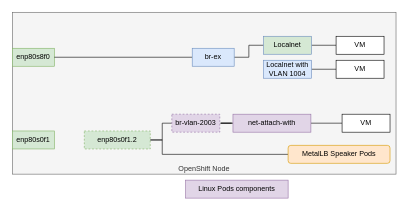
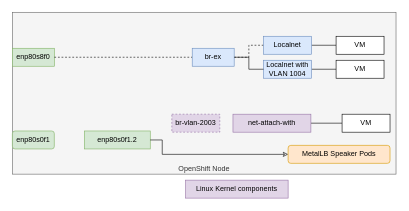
- <mxCell id="5" value="" style="edgeStyle=orthogonalEdgeStyle;rounded=0;orthogonalLoop=1;jettySize=auto;html=1;entryX=0;entryY=0.5;entryDx=0;entryDy=0;endArrow=none;endFill=0;" parent="1" source="6" target="8" edge="1"><mxGeometry relative="1" as="geometry" /></mxCell>
+ <mxCell id="5" value="" style="edgeStyle=orthogonalEdgeStyle;rounded=0;orthogonalLoop=1;jettySize=auto;html=1;entryX=0;entryY=0.5;entryDx=0;entryDy=0;endArrow=none;endFill=0;dashed=1;" parent="1" source="6" target="8" edge="1"><mxGeometry relative="1" as="geometry" /></mxCell>
- <mxCell id="8" value="Localnet" style="rounded=0;whiteSpace=wrap;html=1;verticalAlign=middle;fillColor=#d5e8d4;strokeColor=#6c8ebf;" parent="1" vertex="1"><mxGeometry x="439" y="60" width="80" height="30" as="geometry" /></mxCell>
+ <mxCell id="8" value="Localnet" style="rounded=0;whiteSpace=wrap;html=1;verticalAlign=middle;fillColor=#dae8fc;strokeColor=#6c8ebf;" parent="1" vertex="1"><mxGeometry x="439" y="60" width="80" height="30" as="geometry" /></mxCell>
- <mxCell id="4" style="edgeStyle=orthogonalEdgeStyle;rounded=0;orthogonalLoop=1;jettySize=auto;html=1;exitX=1;exitY=0.5;exitDx=0;exitDy=0;entryX=0;entryY=0.5;entryDx=0;entryDy=0;endArrow=none;endFill=0;" parent="1" source="3" target="6" edge="1"><mxGeometry relative="1" as="geometry"><mxPoint x="290" y="95" as="sourcePoint" /></mxGeometry></mxCell>
+ <mxCell id="4" style="edgeStyle=orthogonalEdgeStyle;rounded=0;orthogonalLoop=1;jettySize=auto;html=1;exitX=1;exitY=0.5;exitDx=0;exitDy=0;entryX=0;entryY=0.5;entryDx=0;entryDy=0;endArrow=none;endFill=0;dashed=1;" parent="1" source="3" target="6" edge="1"><mxGeometry relative="1" as="geometry"><mxPoint x="290" y="95" as="sourcePoint" /></mxGeometry></mxCell>
+ <mxCell id="11" value="" style="edgeStyle=orthogonalEdgeStyle;rounded=0;orthogonalLoop=1;jettySize=auto;html=1;entryX=0;entryY=0.5;entryDx=0;entryDy=0;exitX=1;exitY=0.5;exitDx=0;exitDy=0;endArrow=none;endFill=0;" parent="1" source="6" target="10" edge="1"><mxGeometry relative="1" as="geometry"><mxPoint x="430" y="90" as="sourcePoint" /><mxPoint x="479" y="70" as="targetPoint" /></mxGeometry></mxCell>
- <mxCell id="20" value="" style="edgeStyle=orthogonalEdgeStyle;rounded=0;orthogonalLoop=1;jettySize=auto;html=1;entryX=0;entryY=0.5;entryDx=0;entryDy=0;endArrow=none;endFill=0;" parent="1" source="21" target="15" edge="1"><mxGeometry relative="1" as="geometry" /></mxCell>
- <mxCell id="18" value="" style="edgeStyle=orthogonalEdgeStyle;rounded=0;orthogonalLoop=1;jettySize=auto;html=1;endArrow=none;endFill=0;" edge="1" parent="1" source="19" target="21"><mxGeometry relative="1" as="geometry"><Array as="points"><mxPoint x="270" y="233" /><mxPoint x="270" y="205" /></Array></mxGeometry></mxCell>
- <mxCell id="17" value="enp80s0f1" style="rounded=0;whiteSpace=wrap;html=1;fillColor=#d5e8d4;strokeColor=#82b366;verticalAlign=middle;" parent="1" vertex="1"><mxGeometry x="20" y="218" width="70" height="30" as="geometry" /></mxCell>
+ <mxCell id="17" value="enp80s0f1" style="whiteSpace=wrap;html=1;fillColor=#d5e8d4;strokeColor=#82b366;verticalAlign=middle;rounded=1;" parent="1" vertex="1"><mxGeometry x="20" y="218" width="70" height="30" as="geometry" /></mxCell>
- <mxCell id="19" value="enp80s0f1.2" style="rounded=0;whiteSpace=wrap;html=1;fillColor=#d5e8d4;strokeColor=#82b366;verticalAlign=middle;dashed=1;" parent="1" vertex="1"><mxGeometry x="140" y="218" width="110" height="30" as="geometry" /></mxCell>
+ <mxCell id="19" value="enp80s0f1.2" style="rounded=0;whiteSpace=wrap;html=1;fillColor=#d5e8d4;strokeColor=#82b366;verticalAlign=middle;" parent="1" vertex="1"><mxGeometry x="140" y="218" width="110" height="30" as="geometry" /></mxCell>
- <mxCell id="22" value="" style="edgeStyle=orthogonalEdgeStyle;rounded=0;orthogonalLoop=1;jettySize=auto;html=1;entryX=0;entryY=0.5;entryDx=0;entryDy=0;endArrow=none;endFill=0;exitX=1;exitY=0.5;exitDx=0;exitDy=0;" parent="1" source="19" target="23" edge="1"><mxGeometry relative="1" as="geometry"><mxPoint x="110" y="220" as="sourcePoint" /><mxPoint x="150" y="265" as="targetPoint" /><Array as="points"><mxPoint x="270" y="233" /><mxPoint x="270" y="257" /></Array></mxGeometry></mxCell>
+ <mxCell id="22" value="" style="edgeStyle=orthogonalEdgeStyle;rounded=0;orthogonalLoop=1;jettySize=auto;html=1;entryX=0;entryY=0.5;entryDx=0;entryDy=0;endArrow=classic;endFill=0;exitX=1;exitY=0.5;exitDx=0;exitDy=0;" parent="1" source="19" target="23" edge="1"><mxGeometry relative="1" as="geometry"><mxPoint x="110" y="220" as="sourcePoint" /><mxPoint x="150" y="265" as="targetPoint" /><Array as="points"><mxPoint x="270" y="233" /><mxPoint x="270" y="257" /></Array></mxGeometry></mxCell>
- <mxCell id="24" value="Linux Pods components" style="rounded=0;whiteSpace=wrap;html=1;verticalAlign=middle;fillColor=#e1d5e7;strokeColor=#9673a6;" parent="1" vertex="1"><mxGeometry x="309" y="300" width="171" height="30" as="geometry" /></mxCell>
+ <mxCell id="24" value="Linux Kernel components" style="rounded=0;whiteSpace=wrap;html=1;verticalAlign=middle;fillColor=#e1d5e7;strokeColor=#9673a6;" parent="1" vertex="1"><mxGeometry x="309" y="300" width="171" height="30" as="geometry" /></mxCell>
